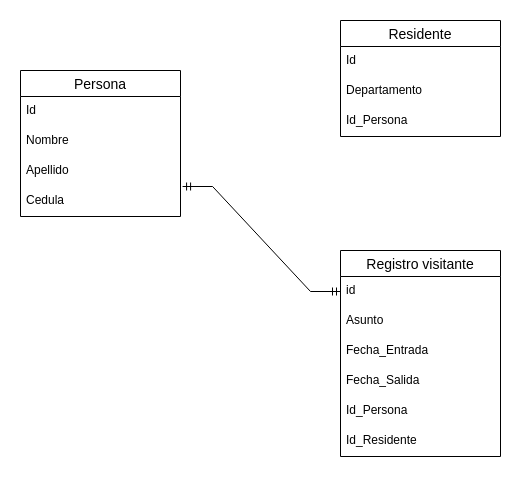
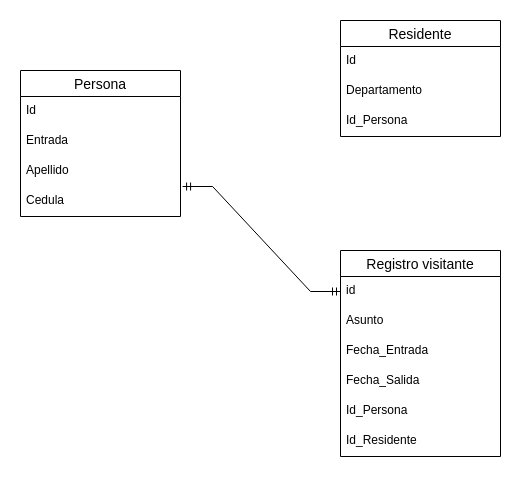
- <mxCell id="4" value="Nombre" style="text;strokeColor=none;fillColor=none;spacingLeft=4;spacingRight=4;overflow=hidden;rotatable=0;points=[[0,0.5],[1,0.5]];portConstraint=eastwest;fontSize=12;" parent="2" vertex="1"><mxGeometry y="56" width="160" height="30" as="geometry" /></mxCell>
+ <mxCell id="4" value="Entrada" style="text;strokeColor=none;fillColor=none;spacingLeft=4;spacingRight=4;overflow=hidden;rotatable=0;points=[[0,0.5],[1,0.5]];portConstraint=eastwest;fontSize=12;" parent="2" vertex="1"><mxGeometry y="56" width="160" height="30" as="geometry" /></mxCell>
